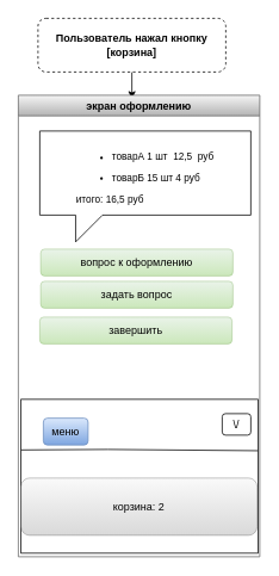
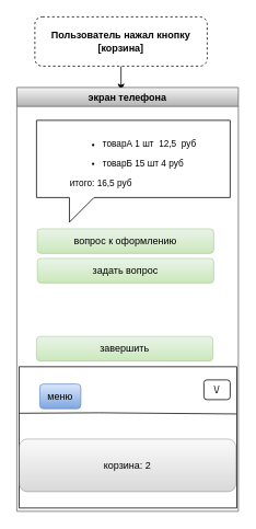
- <mxCell id="4" value="экран оформлению" style="swimlane;fillColor=#f5f5f5;gradientColor=#b3b3b3;strokeColor=#666666;" parent="1" vertex="1"><mxGeometry x="20" y="106" width="270" height="516" as="geometry" /></mxCell>
+ <mxCell id="4" value="экран телефона" style="swimlane;fillColor=#f5f5f5;gradientColor=#b3b3b3;strokeColor=#666666;" parent="1" vertex="1"><mxGeometry x="20" y="106" width="270" height="516" as="geometry" /></mxCell>
- <mxCell id="13" value="завершить" style="rounded=1;whiteSpace=wrap;html=1;fillColor=#d5e8d4;gradientColor=#97d077;strokeColor=#82b366;opacity=50;" vertex="1" parent="4"><mxGeometry x="24" y="248" width="215" height="30" as="geometry" /></mxCell>
+ <mxCell id="13" value="завершить" style="rounded=1;whiteSpace=wrap;html=1;fillColor=#d5e8d4;gradientColor=#97d077;strokeColor=#82b366;opacity=50;" vertex="1" parent="4"><mxGeometry x="24" y="303" width="215" height="30" as="geometry" /></mxCell>
